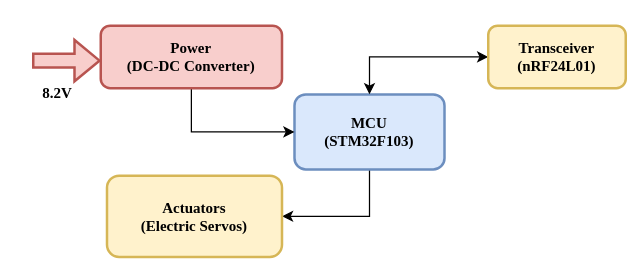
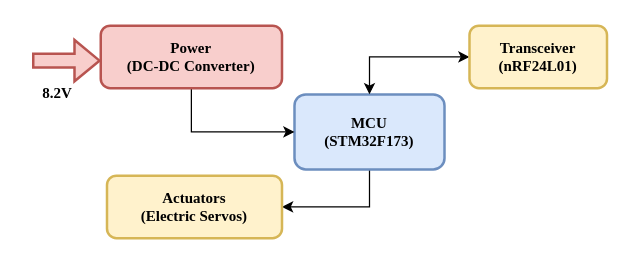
- <mxCell id="5" value="Transceiver&lt;br&gt;(nRF24L01)" style="rounded=1;whiteSpace=wrap;html=1;fillColor=#fff2cc;strokeColor=#d6b656;strokeWidth=2;fontFamily=Verdana;fontStyle=1" parent="1" vertex="1"><mxGeometry x="390" y="20" width="110" height="50" as="geometry" /></mxCell>
+ <mxCell id="5" value="Transceiver&lt;br&gt;(nRF24L01)" style="rounded=1;whiteSpace=wrap;html=1;fillColor=#fff2cc;strokeColor=#d6b656;strokeWidth=2;fontFamily=Verdana;fontStyle=1" parent="1" vertex="1"><mxGeometry x="375" y="20" width="110" height="50" as="geometry" /></mxCell>
- <mxCell id="3" value="MCU&lt;br&gt;(STM32F103)" style="rounded=1;whiteSpace=wrap;html=1;fontFamily=Verdana;fontStyle=1;fillColor=#dae8fc;strokeColor=#6c8ebf;strokeWidth=2;" parent="1" vertex="1"><mxGeometry x="235" y="75" width="120" height="60" as="geometry" /></mxCell>
+ <mxCell id="3" value="MCU&lt;br&gt;(STM32F173)" style="rounded=1;whiteSpace=wrap;html=1;fontFamily=Verdana;fontStyle=1;fillColor=#dae8fc;strokeColor=#6c8ebf;strokeWidth=2;" parent="1" vertex="1"><mxGeometry x="235" y="75" width="120" height="60" as="geometry" /></mxCell>
- <mxCell id="8" value="Actuators&lt;br&gt;(Electric Servos)" style="rounded=1;whiteSpace=wrap;html=1;fillColor=#fff2cc;strokeColor=#d6b656;strokeWidth=2;fontFamily=Verdana;fontStyle=1" parent="1" vertex="1"><mxGeometry x="85" y="140" width="140" height="65" as="geometry" /></mxCell>
+ <mxCell id="8" value="Actuators&lt;br&gt;(Electric Servos)" style="rounded=1;whiteSpace=wrap;html=1;fillColor=#fff2cc;strokeColor=#d6b656;strokeWidth=2;fontFamily=Verdana;fontStyle=1" parent="1" vertex="1"><mxGeometry x="85" y="140" width="140" height="50" as="geometry" /></mxCell>
